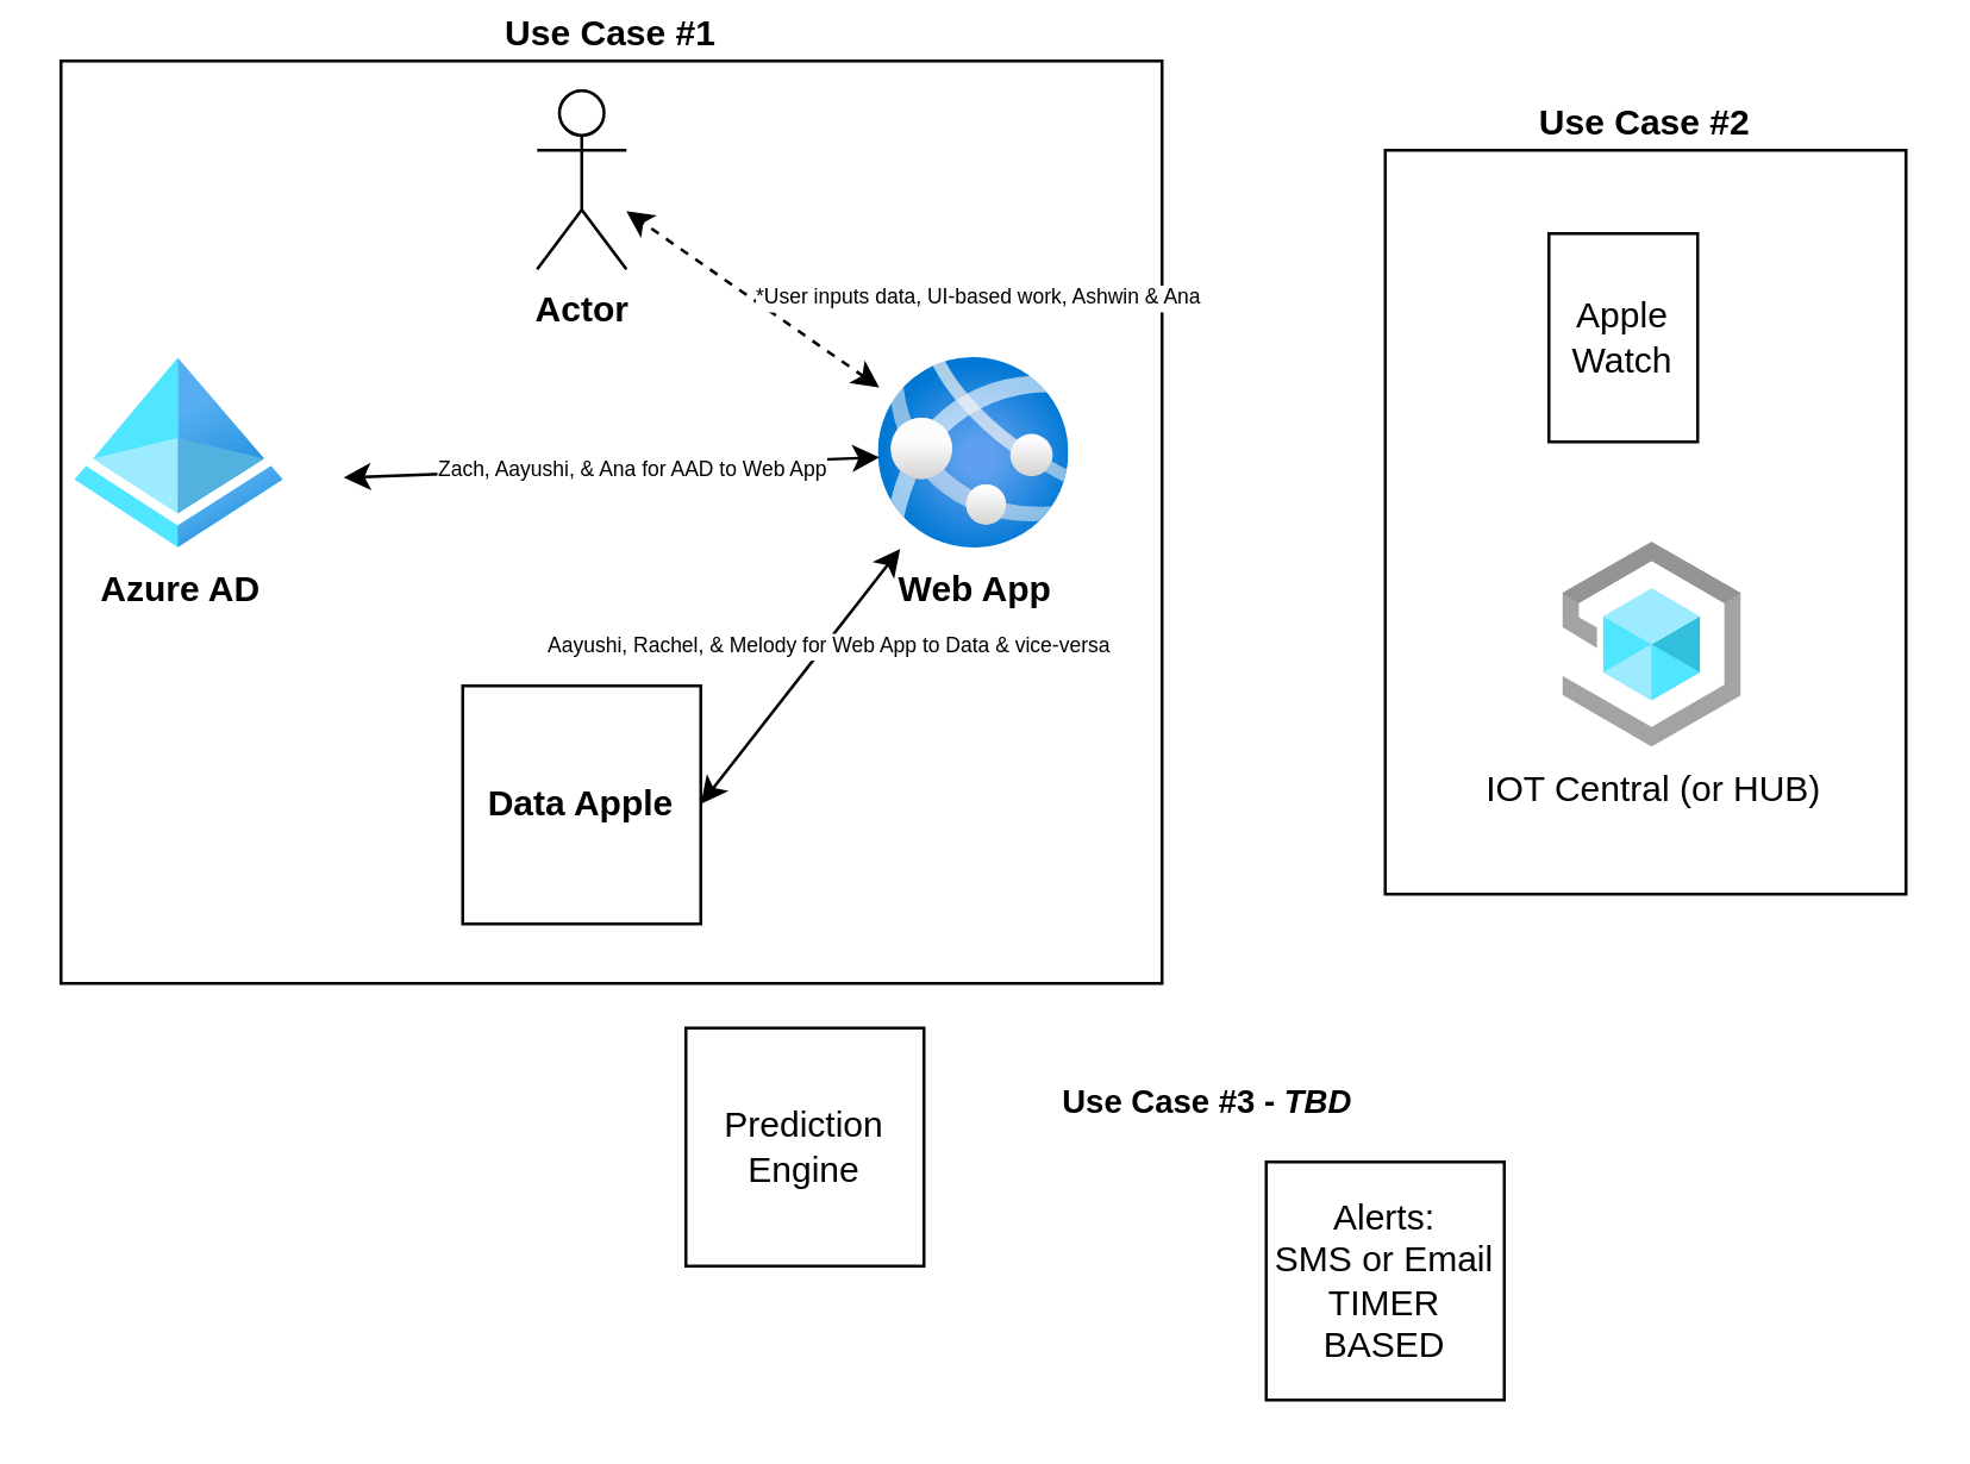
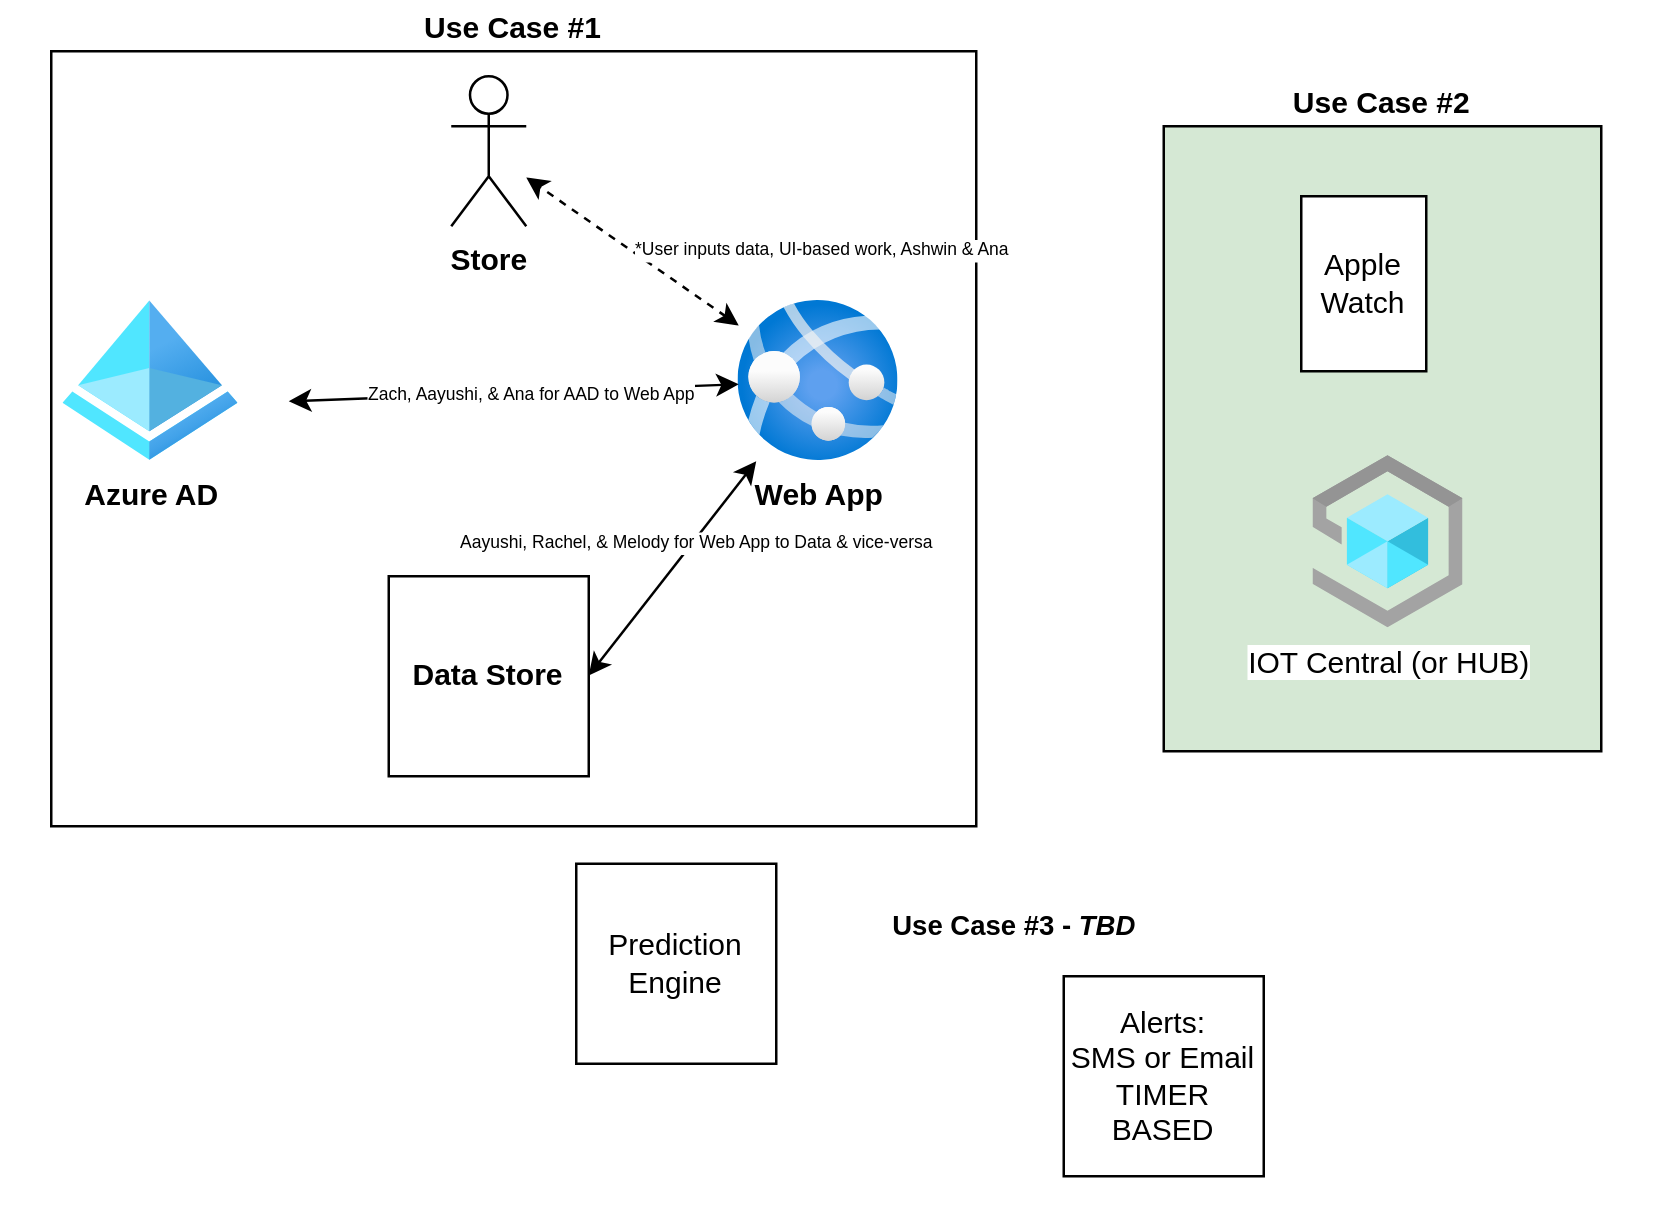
- <mxCell id="8" value="&lt;b&gt;Actor&lt;/b&gt;" style="shape=umlActor;verticalLabelPosition=bottom;verticalAlign=top;html=1;outlineConnect=0;" parent="1" vertex="1"><mxGeometry x="180" y="30" width="30" height="60" as="geometry" /></mxCell>
+ <mxCell id="8" value="&lt;b&gt;Store&lt;/b&gt;" style="shape=umlActor;verticalLabelPosition=bottom;verticalAlign=top;html=1;outlineConnect=0;" parent="1" vertex="1"><mxGeometry x="180" y="30" width="30" height="60" as="geometry" /></mxCell>
- <mxCell id="2" value="&lt;b&gt;Use Case #2&lt;/b&gt;" style="whiteSpace=wrap;html=1;labelPosition=center;verticalLabelPosition=top;align=center;verticalAlign=bottom;" parent="1" vertex="1"><mxGeometry x="465" y="50" width="175" height="250" as="geometry" /></mxCell>
+ <mxCell id="2" value="&lt;b&gt;Use Case #2&lt;/b&gt;" style="whiteSpace=wrap;html=1;labelPosition=center;verticalLabelPosition=top;align=center;verticalAlign=bottom;fillColor=#d5e8d4;" parent="1" vertex="1"><mxGeometry x="465" y="50" width="175" height="250" as="geometry" /></mxCell>
- <mxCell id="7" value="&lt;b&gt;Data Apple&lt;/b&gt;" style="whiteSpace=wrap;html=1;aspect=fixed;" parent="1" vertex="1"><mxGeometry x="155" y="230" width="80" height="80" as="geometry" /></mxCell>
+ <mxCell id="7" value="&lt;b&gt;Data Store&lt;/b&gt;" style="whiteSpace=wrap;html=1;aspect=fixed;" parent="1" vertex="1"><mxGeometry x="155" y="230" width="80" height="80" as="geometry" /></mxCell>
